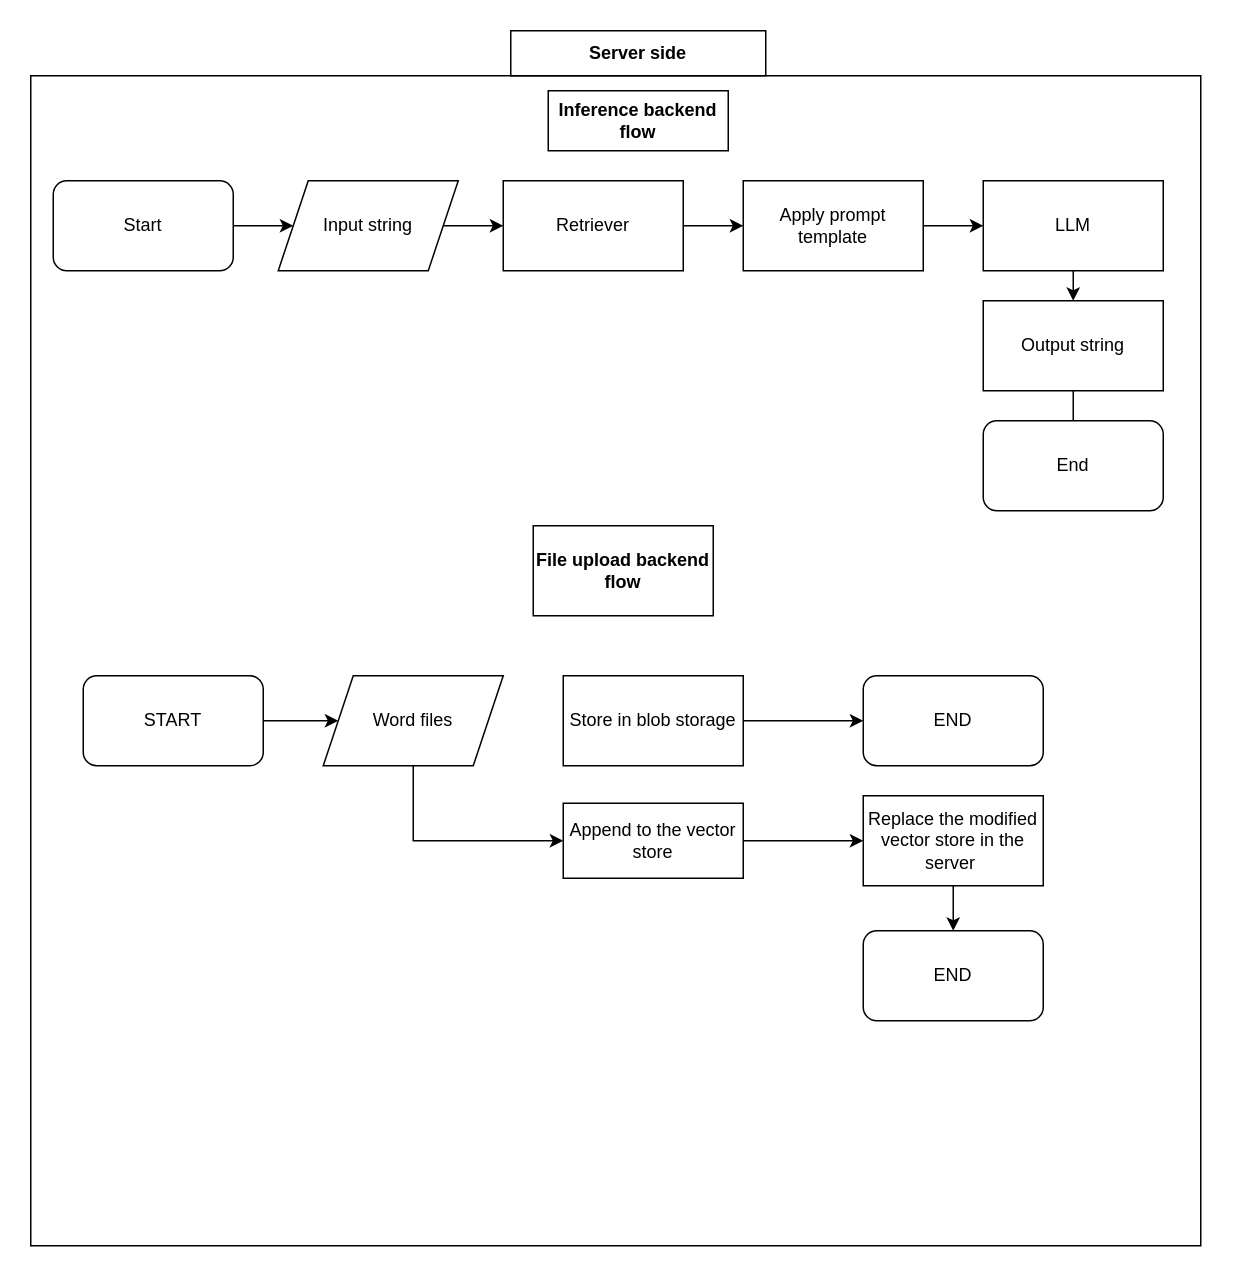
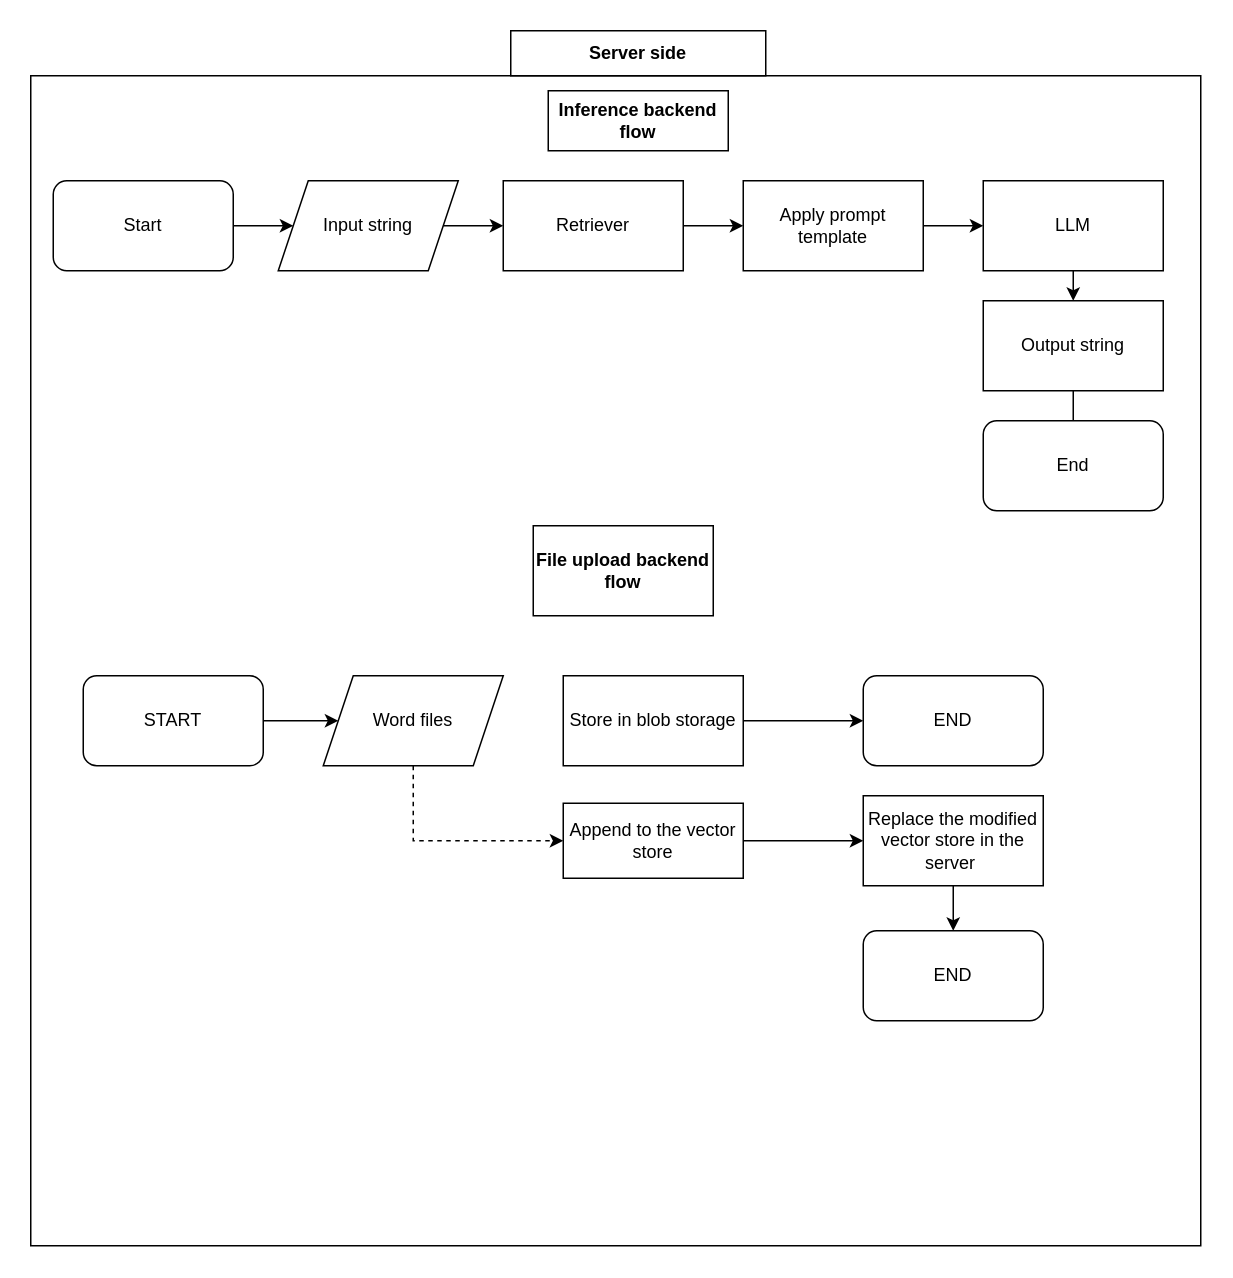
- <mxCell id="20" style="edgeStyle=orthogonalEdgeStyle;rounded=0;orthogonalLoop=1;jettySize=auto;html=1;exitX=0.5;exitY=1;exitDx=0;exitDy=0;entryX=0;entryY=0.5;entryDx=0;entryDy=0;" edge="1" parent="1" source="21" target="25"><mxGeometry relative="1" as="geometry" /></mxCell>
+ <mxCell id="20" style="edgeStyle=orthogonalEdgeStyle;rounded=0;orthogonalLoop=1;jettySize=auto;html=1;exitX=0.5;exitY=1;exitDx=0;exitDy=0;entryX=0;entryY=0.5;entryDx=0;entryDy=0;dashed=1;" edge="1" parent="1" source="21" target="25"><mxGeometry relative="1" as="geometry" /></mxCell>
